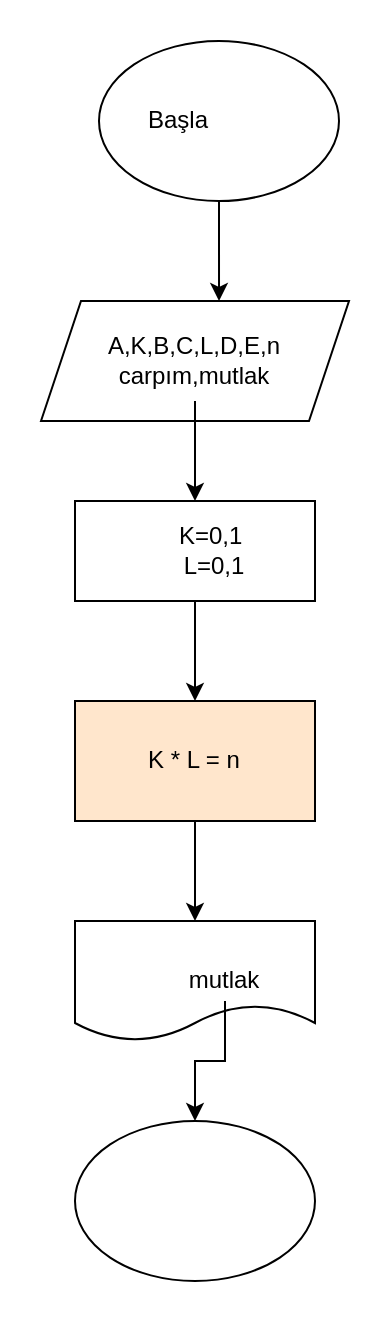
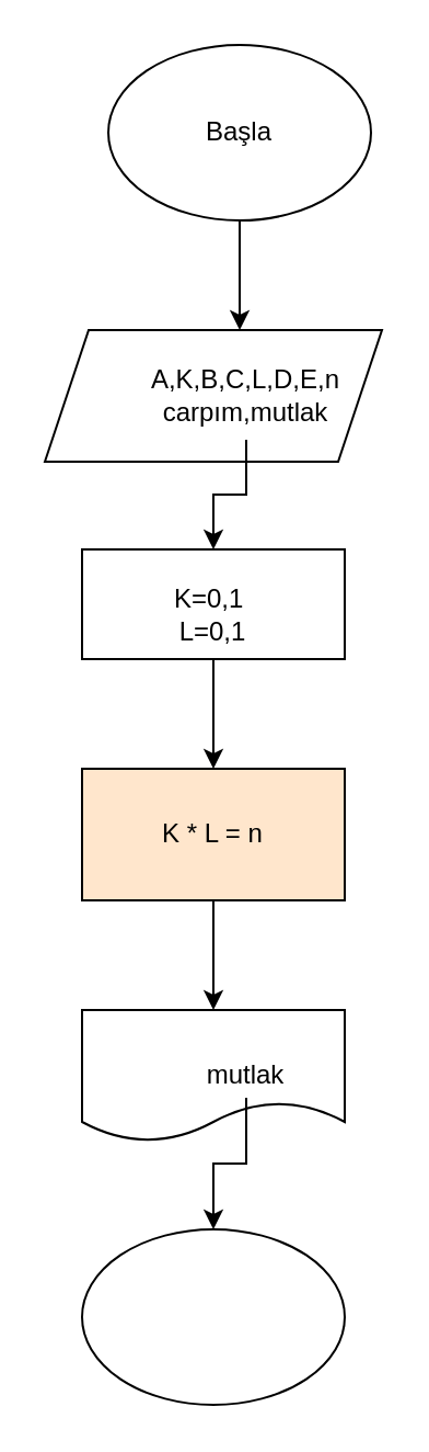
- <mxCell id="16" value="Başla" style="text;html=1;strokeColor=none;fillColor=none;align=center;verticalAlign=middle;whiteSpace=wrap;rounded=0;" vertex="1" parent="1"><mxGeometry x="69" y="50" width="40" height="20" as="geometry" /></mxCell>
+ <mxCell id="16" value="Başla" style="text;html=1;strokeColor=none;fillColor=none;align=center;verticalAlign=middle;whiteSpace=wrap;rounded=0;" vertex="1" parent="1"><mxGeometry x="89" y="50" width="40" height="20" as="geometry" /></mxCell>
- <mxCell id="9" value="A,K,B,C,L,D,E,n&lt;br&gt;carpım,mutlak" style="text;html=1;strokeColor=none;fillColor=none;align=center;verticalAlign=middle;whiteSpace=wrap;rounded=0;" vertex="1" parent="1"><mxGeometry x="49" y="160" width="96" height="40" as="geometry" /></mxCell>
+ <mxCell id="9" value="A,K,B,C,L,D,E,n&lt;br&gt;carpım,mutlak" style="text;html=1;strokeColor=none;fillColor=none;align=center;verticalAlign=middle;whiteSpace=wrap;rounded=0;" vertex="1" parent="1"><mxGeometry x="64" y="160" width="96" height="40" as="geometry" /></mxCell>
- <mxCell id="7" value="K=0,1&amp;nbsp;&lt;br&gt;L=0,1" style="text;html=1;strokeColor=none;fillColor=none;align=center;verticalAlign=middle;whiteSpace=wrap;rounded=0;" vertex="1" parent="1"><mxGeometry x="72" y="255" width="70" height="40" as="geometry" /></mxCell>
+ <mxCell id="7" value="K=0,1&amp;nbsp;&lt;br&gt;L=0,1" style="text;html=1;strokeColor=none;fillColor=none;align=center;verticalAlign=middle;whiteSpace=wrap;rounded=0;" vertex="1" parent="1"><mxGeometry x="62" y="260" width="70" height="40" as="geometry" /></mxCell>
